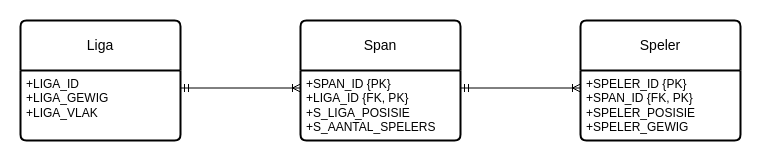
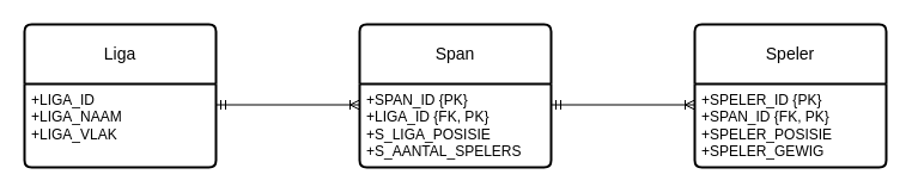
- <mxCell id="3" value="+LIGA_ID&lt;div&gt;+LIGA_GEWIG&lt;/div&gt;&lt;div&gt;+LIGA_VLAK&lt;/div&gt;" style="align=left;strokeColor=none;fillColor=none;spacingLeft=4;fontSize=12;verticalAlign=top;resizable=0;rotatable=0;part=1;html=1;" vertex="1" parent="2"><mxGeometry y="50" width="160" height="70" as="geometry" /></mxCell>
+ <mxCell id="3" value="+LIGA_ID&lt;div&gt;+LIGA_NAAM&lt;/div&gt;&lt;div&gt;+LIGA_VLAK&lt;/div&gt;" style="align=left;strokeColor=none;fillColor=none;spacingLeft=4;fontSize=12;verticalAlign=top;resizable=0;rotatable=0;part=1;html=1;" vertex="1" parent="2"><mxGeometry y="50" width="160" height="70" as="geometry" /></mxCell>
